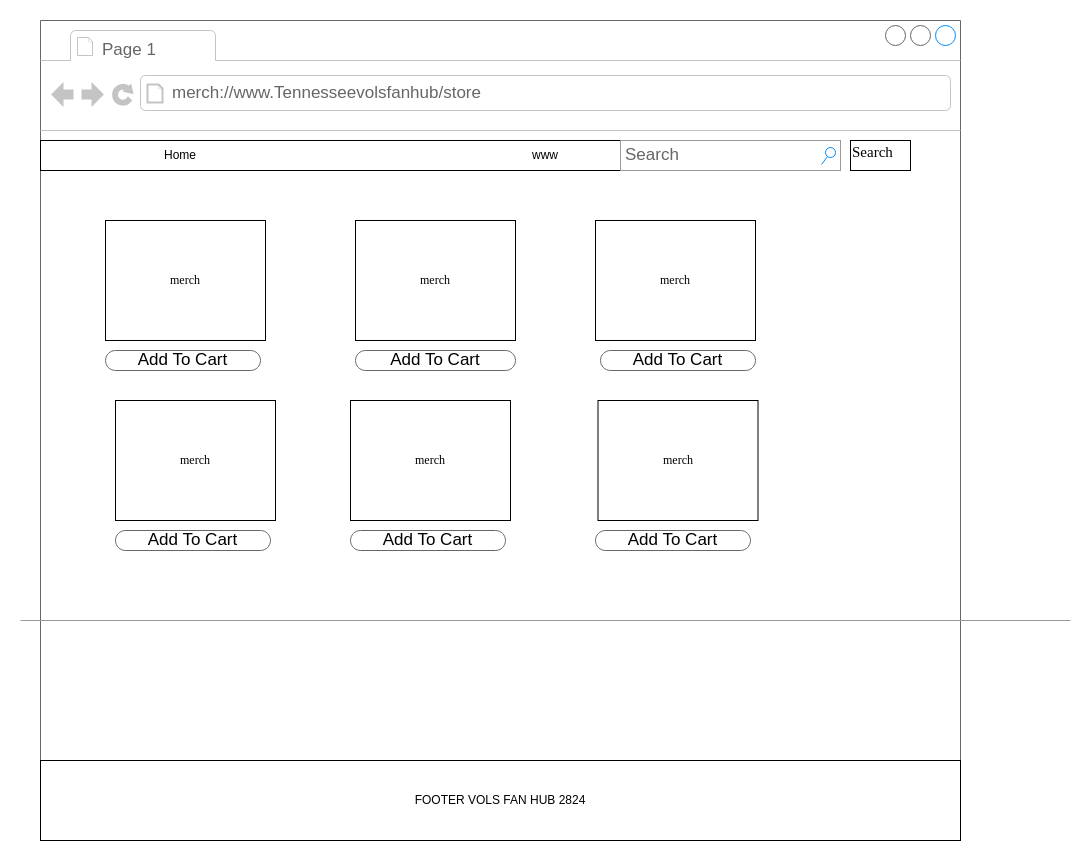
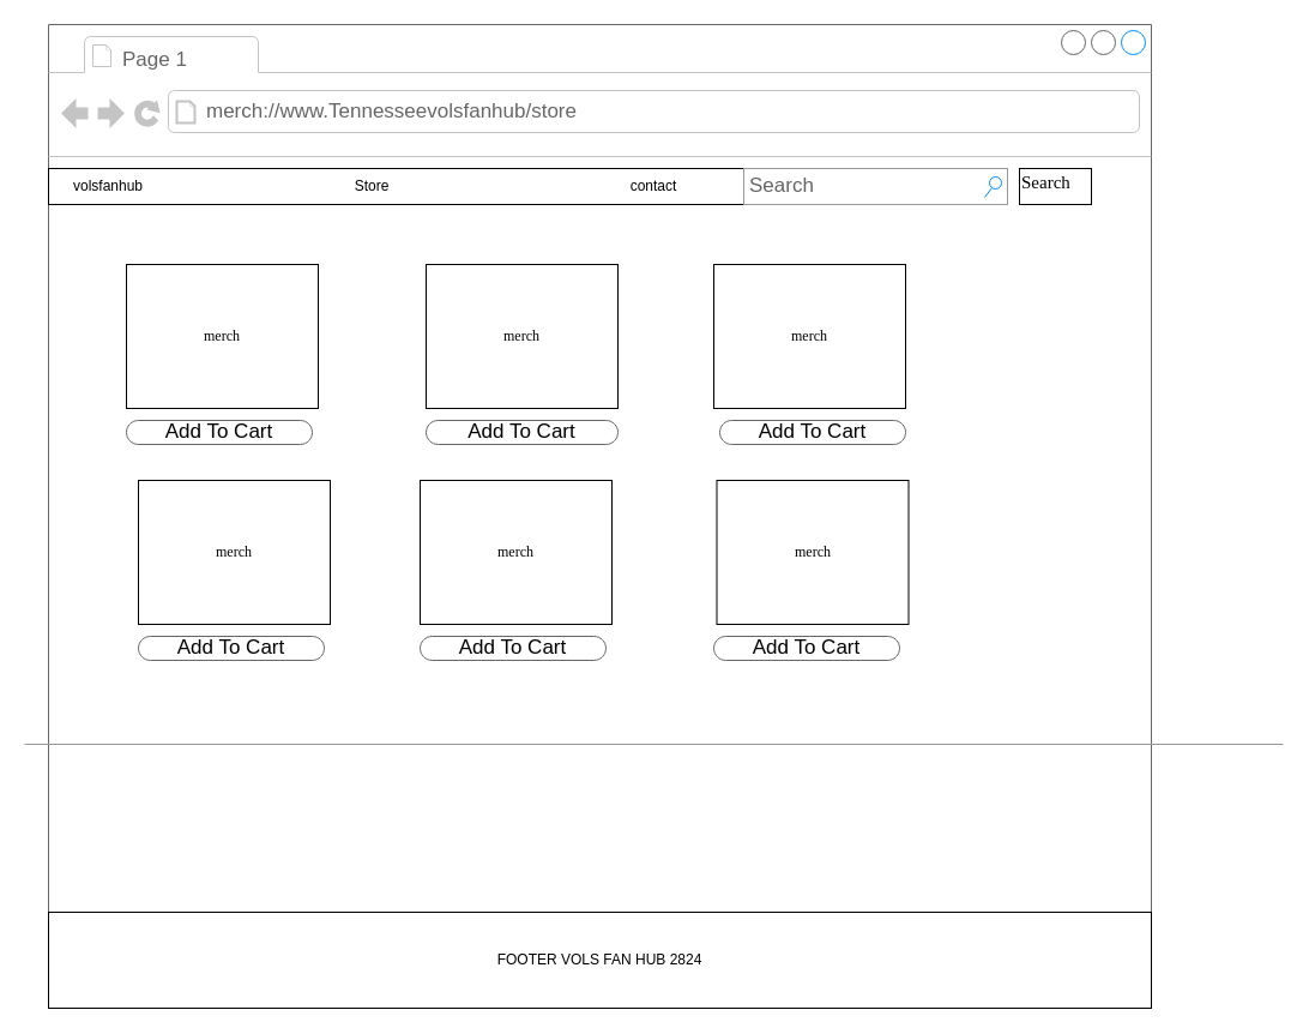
+ <mxCell id="13" value="volsfanhub" style="text;html=1;align=center;verticalAlign=middle;whiteSpace=wrap;rounded=0;" vertex="1" parent="2"><mxGeometry x="10" y="120" width="80" height="30" as="geometry" /></mxCell>
- <mxCell id="14" value="Home" style="text;html=1;align=center;verticalAlign=middle;whiteSpace=wrap;rounded=0;" vertex="1" parent="2"><mxGeometry x="110" y="120" width="60" height="30" as="geometry" /></mxCell>
+ <mxCell id="15" value="Store" style="text;html=1;align=center;verticalAlign=middle;whiteSpace=wrap;rounded=0;" vertex="1" parent="2"><mxGeometry x="240" y="120" width="60" height="30" as="geometry" /></mxCell>
- <mxCell id="16" value="www" style="text;html=1;align=center;verticalAlign=middle;whiteSpace=wrap;rounded=0;" vertex="1" parent="2"><mxGeometry x="475" y="120" width="60" height="30" as="geometry" /></mxCell>
+ <mxCell id="16" value="contact" style="text;html=1;align=center;verticalAlign=middle;whiteSpace=wrap;rounded=0;" vertex="1" parent="2"><mxGeometry x="475" y="120" width="60" height="30" as="geometry" /></mxCell>
